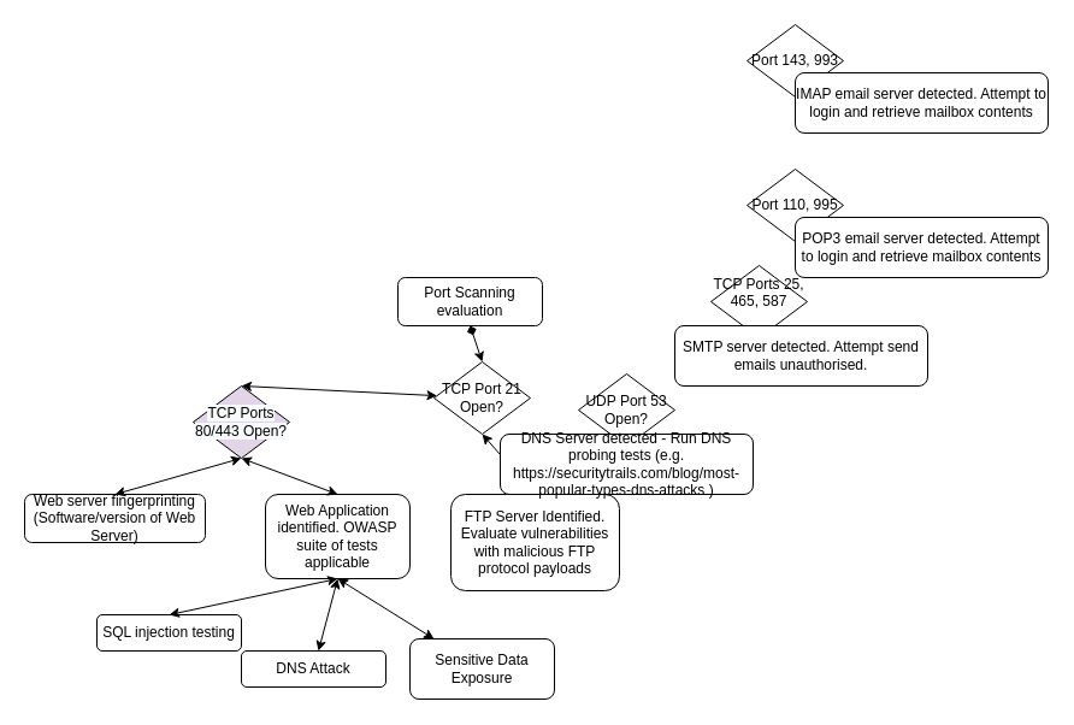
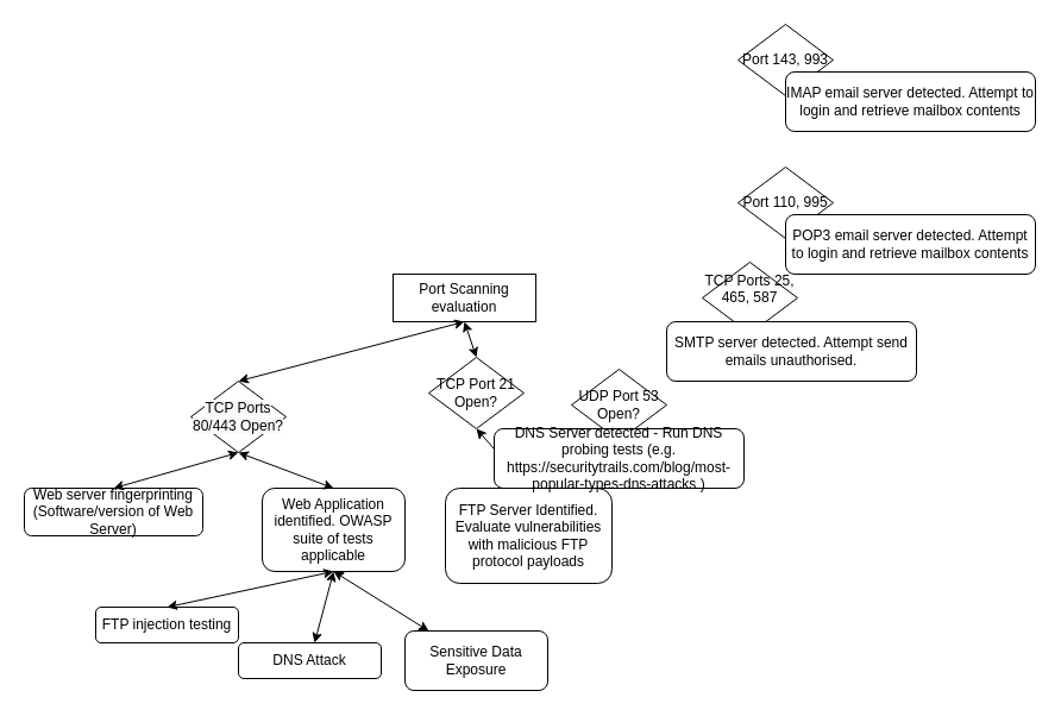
- <mxCell id="2" value="Port Scanning evaluation" style="rounded=1;whiteSpace=wrap;html=1;" vertex="1" parent="1"><mxGeometry x="330" y="230" width="120" height="40" as="geometry" /></mxCell>
+ <mxCell id="2" value="Port Scanning evaluation" style="whiteSpace=wrap;html=1;rounded=0;" vertex="1" parent="1"><mxGeometry x="330" y="230" width="120" height="40" as="geometry" /></mxCell>
- <mxCell id="15" value="" style="endArrow=diamond;startArrow=classic;html=1;entryX=0.5;entryY=1;entryDx=0;entryDy=0;exitX=0.5;exitY=0;exitDx=0;exitDy=0;" edge="1" parent="1" source="18" target="2"><mxGeometry width="50" height="50" relative="1" as="geometry"><mxPoint x="410" y="310" as="sourcePoint" /><mxPoint x="400" y="360" as="targetPoint" /></mxGeometry></mxCell>
+ <mxCell id="15" value="" style="endArrow=classic;startArrow=classic;html=1;entryX=0.5;entryY=1;entryDx=0;entryDy=0;exitX=0.5;exitY=0;exitDx=0;exitDy=0;" edge="1" parent="1" source="18" target="2"><mxGeometry width="50" height="50" relative="1" as="geometry"><mxPoint x="410" y="310" as="sourcePoint" /><mxPoint x="400" y="360" as="targetPoint" /></mxGeometry></mxCell>
- <mxCell id="3" value="" style="endArrow=classic;startArrow=classic;html=1;exitX=0.5;exitY=0;exitDx=0;exitDy=0;" edge="1" parent="1" source="17" target="18"><mxGeometry width="50" height="50" relative="1" as="geometry"><mxPoint x="200" y="340" as="sourcePoint" /><mxPoint x="530" y="270" as="targetPoint" /></mxGeometry></mxCell>
+ <mxCell id="3" value="" style="endArrow=classic;startArrow=classic;html=1;entryX=0.5;entryY=1;entryDx=0;entryDy=0;exitX=0.5;exitY=0;exitDx=0;exitDy=0;" edge="1" parent="1" source="17" target="2"><mxGeometry width="50" height="50" relative="1" as="geometry"><mxPoint x="200" y="340" as="sourcePoint" /><mxPoint x="530" y="270" as="targetPoint" /></mxGeometry></mxCell>
- <mxCell id="17" value="&lt;span style=&quot;color: rgb(0 , 0 , 0) ; font-family: &amp;#34;helvetica&amp;#34; ; font-size: 12px ; font-style: normal ; font-weight: 400 ; letter-spacing: normal ; text-align: center ; text-indent: 0px ; text-transform: none ; word-spacing: 0px ; background-color: rgb(248 , 249 , 250) ; display: inline ; float: none&quot;&gt;TCP Ports 80/443 Open?&lt;/span&gt;" style="rhombus;whiteSpace=wrap;html=1;fillColor=#e1d5e7;" vertex="1" parent="1"><mxGeometry x="160" y="320" width="80" height="60" as="geometry" /></mxCell>
+ <mxCell id="17" value="&lt;span style=&quot;color: rgb(0 , 0 , 0) ; font-family: &amp;#34;helvetica&amp;#34; ; font-size: 12px ; font-style: normal ; font-weight: 400 ; letter-spacing: normal ; text-align: center ; text-indent: 0px ; text-transform: none ; word-spacing: 0px ; background-color: rgb(248 , 249 , 250) ; display: inline ; float: none&quot;&gt;TCP Ports 80/443 Open?&lt;/span&gt;" style="rhombus;whiteSpace=wrap;html=1;" vertex="1" parent="1"><mxGeometry x="160" y="320" width="80" height="60" as="geometry" /></mxCell>
- <mxCell id="6" value="SQL injection testing" style="rounded=1;whiteSpace=wrap;html=1;" vertex="1" parent="1"><mxGeometry x="80" y="510" width="120" height="30" as="geometry" /></mxCell>
+ <mxCell id="6" value="FTP injection testing" style="rounded=1;whiteSpace=wrap;html=1;" vertex="1" parent="1"><mxGeometry x="80" y="510" width="120" height="30" as="geometry" /></mxCell>
